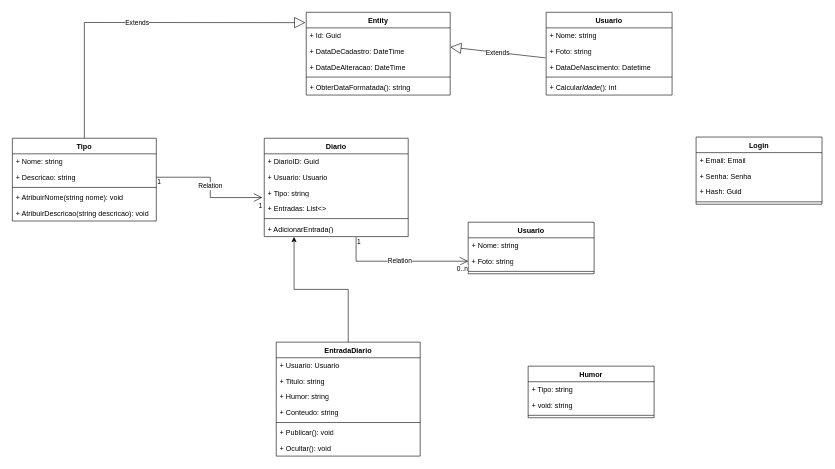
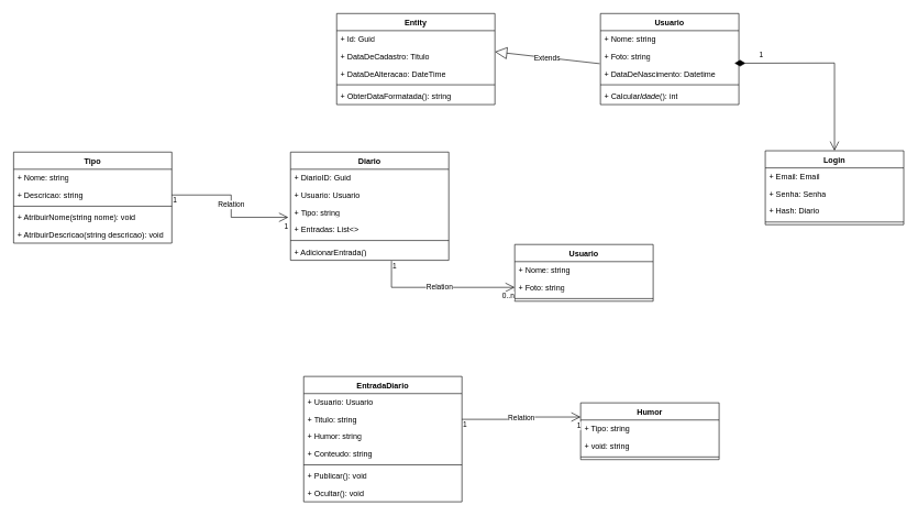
- <mxCell id="52" value="Extends" style="endArrow=block;endSize=16;endFill=0;html=1;rounded=0;entryX=-0.006;entryY=0.125;entryDx=0;entryDy=0;exitX=0.5;exitY=0;exitDx=0;exitDy=0;entryPerimeter=0;" edge="1" parent="1" source="35" target="2"><mxGeometry width="160" relative="1" as="geometry"><mxPoint x="112" y="267" as="sourcePoint" /><mxPoint x="336" y="20" as="targetPoint" /><Array as="points"><mxPoint x="140" y="37" /></Array></mxGeometry></mxCell>
- <mxCell id="4" value="+ DataDeCadastro: DateTime" style="text;strokeColor=none;fillColor=none;align=left;verticalAlign=top;spacingLeft=4;spacingRight=4;overflow=hidden;rotatable=0;points=[[0,0.5],[1,0.5]];portConstraint=eastwest;whiteSpace=wrap;html=1;" vertex="1" parent="2"><mxGeometry y="52" width="240" height="26" as="geometry" /></mxCell>
+ <mxCell id="4" value="+ DataDeCadastro: Titulo" style="text;strokeColor=none;fillColor=none;align=left;verticalAlign=top;spacingLeft=4;spacingRight=4;overflow=hidden;rotatable=0;points=[[0,0.5],[1,0.5]];portConstraint=eastwest;whiteSpace=wrap;html=1;" vertex="1" parent="2"><mxGeometry y="52" width="240" height="26" as="geometry" /></mxCell>
+ <mxCell id="20" value="1" style="endArrow=open;html=1;endSize=12;startArrow=diamondThin;startSize=14;startFill=1;align=left;verticalAlign=bottom;rounded=0;exitX=0.968;exitY=-0.103;exitDx=0;exitDy=0;exitPerimeter=0;entryX=0.5;entryY=0;entryDx=0;entryDy=0;" edge="1" parent="1" source="11" target="15"><mxGeometry x="-0.749" y="4" relative="1" as="geometry"><mxPoint x="1120" y="70" as="sourcePoint" /><mxPoint x="1270" y="30" as="targetPoint" /><Array as="points"><mxPoint x="1265" y="95" /></Array><mxPoint as="offset" /></mxGeometry></mxCell>
- <mxCell id="18" value="+ Hash: Guid" style="text;strokeColor=none;fillColor=none;align=left;verticalAlign=top;spacingLeft=4;spacingRight=4;overflow=hidden;rotatable=0;points=[[0,0.5],[1,0.5]];portConstraint=eastwest;whiteSpace=wrap;html=1;" vertex="1" parent="15"><mxGeometry y="78" width="210" height="26" as="geometry" /></mxCell>
+ <mxCell id="18" value="+ Hash: Diario" style="text;strokeColor=none;fillColor=none;align=left;verticalAlign=top;spacingLeft=4;spacingRight=4;overflow=hidden;rotatable=0;points=[[0,0.5],[1,0.5]];portConstraint=eastwest;whiteSpace=wrap;html=1;" vertex="1" parent="15"><mxGeometry y="78" width="210" height="26" as="geometry" /></mxCell>
- <mxCell id="53" style="edgeStyle=orthogonalEdgeStyle;rounded=0;orthogonalLoop=1;jettySize=auto;html=1;entryX=0.207;entryY=1.018;entryDx=0;entryDy=0;entryPerimeter=0;" edge="1" parent="1" source="44" target="27"><mxGeometry relative="1" as="geometry" /></mxCell>
+ <mxCell id="58" value="Relation" style="endArrow=open;html=1;endSize=12;startArrow=none;startSize=14;startFill=0;edgeStyle=orthogonalEdgeStyle;rounded=0;entryX=0;entryY=0.25;entryDx=0;entryDy=0;exitX=1;exitY=0.5;exitDx=0;exitDy=0;" edge="1" parent="1" source="46" target="54"><mxGeometry relative="1" as="geometry"><mxPoint x="793" y="315" as="sourcePoint" /><mxPoint x="940" y="345" as="targetPoint" /></mxGeometry></mxCell>
+ <mxCell id="59" value="1" style="edgeLabel;resizable=0;html=1;align=left;verticalAlign=top;" connectable="0" vertex="1" parent="58"><mxGeometry x="-1" relative="1" as="geometry"><mxPoint y="-5" as="offset" /></mxGeometry></mxCell>
+ <mxCell id="60" value="1" style="edgeLabel;resizable=0;html=1;align=right;verticalAlign=top;" connectable="0" vertex="1" parent="58"><mxGeometry x="1" relative="1" as="geometry" /></mxCell>
